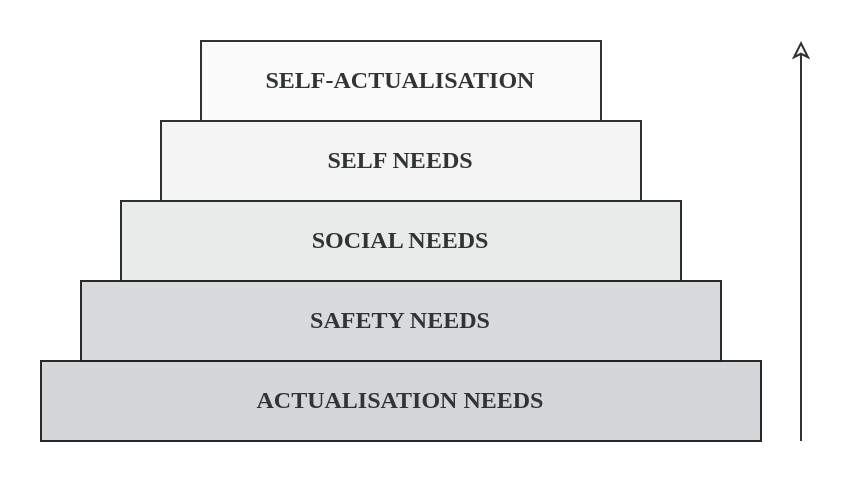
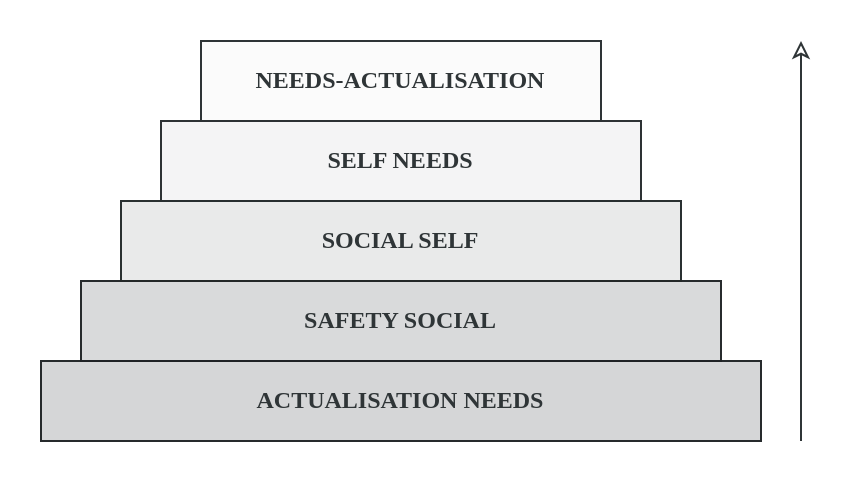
- <mxCell id="16" value="SELF-ACTUALISATION" style="text;html=1;strokeColor=none;fillColor=none;align=center;verticalAlign=middle;whiteSpace=wrap;rounded=0;fontFamily=Fira Code;fontSource=https%3A%2F%2Ffonts.googleapis.com%2Fcss2%3Ffamily%3DFira%2BCode%3Awght%40300%26display%3Dswap';fontColor=#2F3537;opacity=20;fontStyle=1" vertex="1" parent="1"><mxGeometry x="20" y="30" width="360" height="20" as="geometry" /></mxCell>
+ <mxCell id="16" value="NEEDS-ACTUALISATION" style="text;html=1;strokeColor=none;fillColor=none;align=center;verticalAlign=middle;whiteSpace=wrap;rounded=0;fontFamily=Fira Code;fontSource=https%3A%2F%2Ffonts.googleapis.com%2Fcss2%3Ffamily%3DFira%2BCode%3Awght%40300%26display%3Dswap';fontColor=#2F3537;opacity=20;fontStyle=1" vertex="1" parent="1"><mxGeometry x="20" y="30" width="360" height="20" as="geometry" /></mxCell>
- <mxCell id="14" value="SOCIAL NEEDS" style="text;html=1;strokeColor=none;fillColor=none;align=center;verticalAlign=middle;whiteSpace=wrap;rounded=0;fontFamily=Fira Code;fontSource=https%3A%2F%2Ffonts.googleapis.com%2Fcss2%3Ffamily%3DFira%2BCode%3Awght%40300%26display%3Dswap';fontColor=#2F3537;opacity=20;fontStyle=1" vertex="1" parent="1"><mxGeometry x="20" y="110" width="360" height="20" as="geometry" /></mxCell>
+ <mxCell id="14" value="SOCIAL SELF" style="text;html=1;strokeColor=none;fillColor=none;align=center;verticalAlign=middle;whiteSpace=wrap;rounded=0;fontFamily=Fira Code;fontSource=https%3A%2F%2Ffonts.googleapis.com%2Fcss2%3Ffamily%3DFira%2BCode%3Awght%40300%26display%3Dswap';fontColor=#2F3537;opacity=20;fontStyle=1" vertex="1" parent="1"><mxGeometry x="20" y="110" width="360" height="20" as="geometry" /></mxCell>
- <mxCell id="13" value="SAFETY NEEDS" style="text;html=1;strokeColor=none;fillColor=none;align=center;verticalAlign=middle;whiteSpace=wrap;rounded=0;fontFamily=Fira Code;fontSource=https%3A%2F%2Ffonts.googleapis.com%2Fcss2%3Ffamily%3DFira%2BCode%3Awght%40300%26display%3Dswap';fontColor=#2F3537;opacity=20;fontStyle=1" vertex="1" parent="1"><mxGeometry x="20" y="150" width="360" height="20" as="geometry" /></mxCell>
+ <mxCell id="13" value="SAFETY SOCIAL" style="text;html=1;strokeColor=none;fillColor=none;align=center;verticalAlign=middle;whiteSpace=wrap;rounded=0;fontFamily=Fira Code;fontSource=https%3A%2F%2Ffonts.googleapis.com%2Fcss2%3Ffamily%3DFira%2BCode%3Awght%40300%26display%3Dswap';fontColor=#2F3537;opacity=20;fontStyle=1" vertex="1" parent="1"><mxGeometry x="20" y="150" width="360" height="20" as="geometry" /></mxCell>
